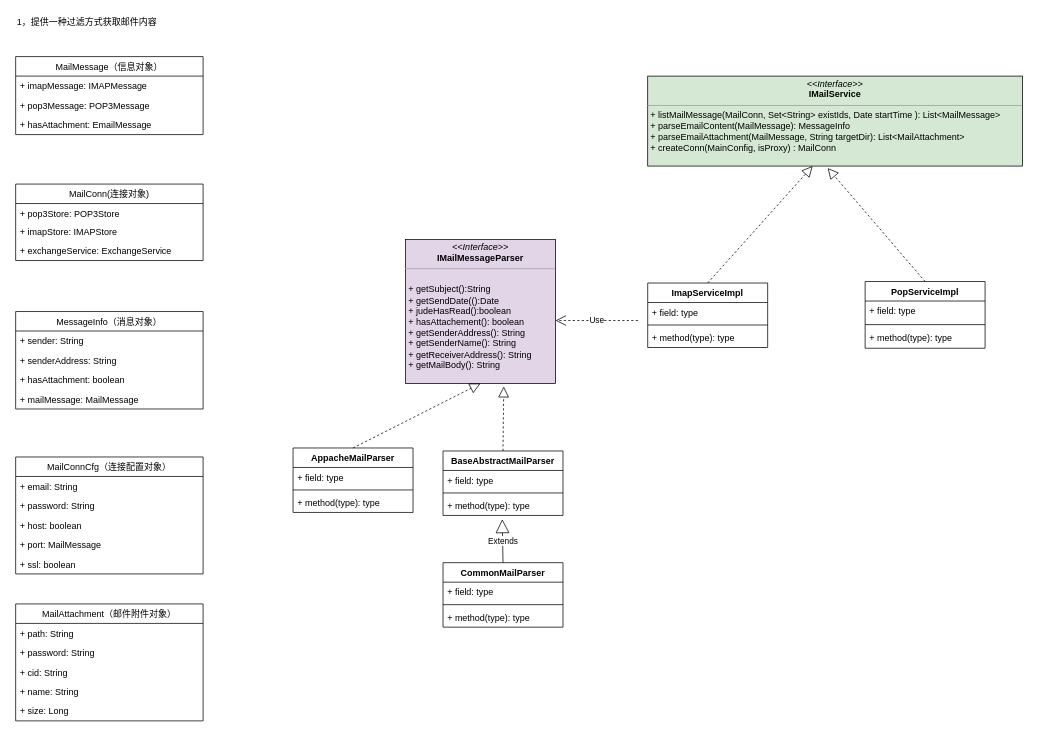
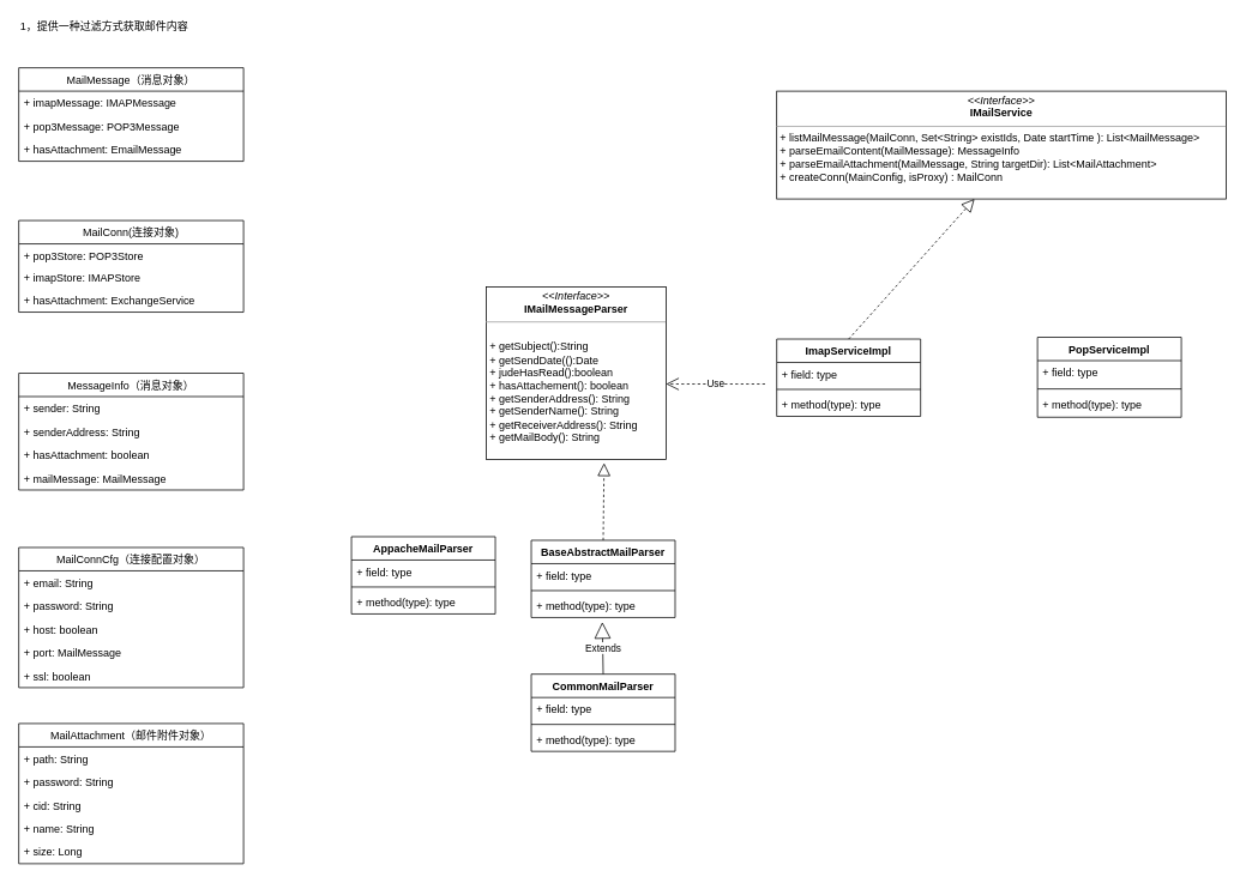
- <mxCell id="2" value="MailMessage（信息对象）" style="swimlane;fontStyle=0;childLayout=stackLayout;horizontal=1;startSize=26;fillColor=none;horizontalStack=0;resizeParent=1;resizeParentMax=0;resizeLast=0;collapsible=1;marginBottom=0;" parent="1" vertex="1"><mxGeometry x="20" y="75" width="250" height="104" as="geometry" /></mxCell>
+ <mxCell id="2" value="MailMessage（消息对象）" style="swimlane;fontStyle=0;childLayout=stackLayout;horizontal=1;startSize=26;fillColor=none;horizontalStack=0;resizeParent=1;resizeParentMax=0;resizeLast=0;collapsible=1;marginBottom=0;" parent="1" vertex="1"><mxGeometry x="20" y="75" width="250" height="104" as="geometry" /></mxCell>
- <mxCell id="15" value="&lt;p style=&quot;margin: 0px ; margin-top: 4px ; text-align: center&quot;&gt;&lt;i&gt;&amp;lt;&amp;lt;Interface&amp;gt;&amp;gt;&lt;/i&gt;&lt;br&gt;&lt;b&gt;IMailService&lt;/b&gt;&lt;/p&gt;&lt;hr size=&quot;1&quot;&gt;&lt;p style=&quot;margin: 0px ; margin-left: 4px&quot;&gt;+ listMailMessage(MailConn, Set&amp;lt;String&amp;gt; existIds, Date startTime ): List&amp;lt;MailMessage&amp;gt;&lt;/p&gt;&lt;p style=&quot;margin: 0px ; margin-left: 4px&quot;&gt;+ parseEmailContent(&lt;span&gt;MailMessage&lt;/span&gt;):&amp;nbsp;&lt;span&gt;MessageInfo&lt;/span&gt;&lt;br&gt;+ parseEmailAttachment(&lt;span&gt;MailMessage, String targetDir&lt;/span&gt;):&amp;nbsp;&lt;span&gt;List&amp;lt;MailAttachment&amp;gt;&lt;/span&gt;&lt;/p&gt;&lt;p style=&quot;margin: 0px ; margin-left: 4px&quot;&gt;+ createConn(MainConfig, isProxy) : MailConn&lt;/p&gt;&lt;p&gt;&lt;br&gt;&lt;/p&gt;&lt;p&gt;&lt;br&gt;&lt;/p&gt;" style="verticalAlign=top;align=left;overflow=fill;fontSize=12;fontFamily=Helvetica;html=1;fillColor=#d5e8d4;" parent="1" vertex="1"><mxGeometry x="863" y="101" width="500" height="120" as="geometry" /></mxCell>
+ <mxCell id="15" value="&lt;p style=&quot;margin: 0px ; margin-top: 4px ; text-align: center&quot;&gt;&lt;i&gt;&amp;lt;&amp;lt;Interface&amp;gt;&amp;gt;&lt;/i&gt;&lt;br&gt;&lt;b&gt;IMailService&lt;/b&gt;&lt;/p&gt;&lt;hr size=&quot;1&quot;&gt;&lt;p style=&quot;margin: 0px ; margin-left: 4px&quot;&gt;+ listMailMessage(MailConn, Set&amp;lt;String&amp;gt; existIds, Date startTime ): List&amp;lt;MailMessage&amp;gt;&lt;/p&gt;&lt;p style=&quot;margin: 0px ; margin-left: 4px&quot;&gt;+ parseEmailContent(&lt;span&gt;MailMessage&lt;/span&gt;):&amp;nbsp;&lt;span&gt;MessageInfo&lt;/span&gt;&lt;br&gt;+ parseEmailAttachment(&lt;span&gt;MailMessage, String targetDir&lt;/span&gt;):&amp;nbsp;&lt;span&gt;List&amp;lt;MailAttachment&amp;gt;&lt;/span&gt;&lt;/p&gt;&lt;p style=&quot;margin: 0px ; margin-left: 4px&quot;&gt;+ createConn(MainConfig, isProxy) : MailConn&lt;/p&gt;&lt;p&gt;&lt;br&gt;&lt;/p&gt;&lt;p&gt;&lt;br&gt;&lt;/p&gt;" style="verticalAlign=top;align=left;overflow=fill;fontSize=12;fontFamily=Helvetica;html=1;" parent="1" vertex="1"><mxGeometry x="863" y="101" width="500" height="120" as="geometry" /></mxCell>
- <mxCell id="38" value="" style="endArrow=block;dashed=1;endFill=0;endSize=12;html=1;entryX=0.48;entryY=1.022;entryDx=0;entryDy=0;entryPerimeter=0;exitX=0.5;exitY=0;exitDx=0;exitDy=0;" edge="1" parent="1" source="33" target="15"><mxGeometry width="160" relative="1" as="geometry"><mxPoint x="1193" y="371" as="sourcePoint" /><mxPoint x="1233" y="316" as="targetPoint" /></mxGeometry></mxCell>
- <mxCell id="9" value="+ exchangeService: ExchangeService&#10;" style="text;strokeColor=none;fillColor=none;align=left;verticalAlign=top;spacingLeft=4;spacingRight=4;overflow=hidden;rotatable=0;points=[[0,0.5],[1,0.5]];portConstraint=eastwest;" parent="6" vertex="1"><mxGeometry y="76" width="250" height="26" as="geometry" /></mxCell>
+ <mxCell id="9" value="+ hasAttachment: ExchangeService&#10;" style="text;strokeColor=none;fillColor=none;align=left;verticalAlign=top;spacingLeft=4;spacingRight=4;overflow=hidden;rotatable=0;points=[[0,0.5],[1,0.5]];portConstraint=eastwest;" parent="6" vertex="1"><mxGeometry y="76" width="250" height="26" as="geometry" /></mxCell>
- <mxCell id="40" value="&lt;p style=&quot;margin: 0px ; margin-top: 4px ; text-align: center&quot;&gt;&lt;i&gt;&amp;lt;&amp;lt;Interface&amp;gt;&amp;gt;&lt;/i&gt;&lt;br&gt;&lt;b&gt;IMailMessageParser&lt;/b&gt;&lt;/p&gt;&lt;hr size=&quot;1&quot;&gt;&lt;p style=&quot;margin: 0px ; margin-left: 4px&quot;&gt;&lt;br&gt;&lt;/p&gt;&lt;p style=&quot;margin: 0px ; margin-left: 4px&quot;&gt;+ getSubject():String&lt;/p&gt;&lt;p style=&quot;margin: 0px ; margin-left: 4px&quot;&gt;+ getSendDate(():Date&lt;/p&gt;&lt;p style=&quot;margin: 0px ; margin-left: 4px&quot;&gt;+ judeHasRead():boolean&lt;/p&gt;&lt;p style=&quot;margin: 0px ; margin-left: 4px&quot;&gt;+ hasAttachement(): boolean&lt;/p&gt;&lt;p style=&quot;margin: 0px ; margin-left: 4px&quot;&gt;+ getSenderAddress(): String&lt;/p&gt;&lt;p style=&quot;margin: 0px ; margin-left: 4px&quot;&gt;+ getSenderName(): String&lt;/p&gt;&lt;p style=&quot;margin: 0px ; margin-left: 4px&quot;&gt;+ getReceiverAddress(): String&lt;/p&gt;&lt;p style=&quot;margin: 0px ; margin-left: 4px&quot;&gt;+ getMailBody(): String&lt;/p&gt;&lt;p&gt;&lt;br&gt;&lt;/p&gt;&lt;p&gt;&lt;br&gt;&lt;/p&gt;" style="verticalAlign=top;align=left;overflow=fill;fontSize=12;fontFamily=Helvetica;html=1;fillColor=#e1d5e7;" vertex="1" parent="1"><mxGeometry x="540" y="319" width="200" height="192" as="geometry" /></mxCell>
+ <mxCell id="40" value="&lt;p style=&quot;margin: 0px ; margin-top: 4px ; text-align: center&quot;&gt;&lt;i&gt;&amp;lt;&amp;lt;Interface&amp;gt;&amp;gt;&lt;/i&gt;&lt;br&gt;&lt;b&gt;IMailMessageParser&lt;/b&gt;&lt;/p&gt;&lt;hr size=&quot;1&quot;&gt;&lt;p style=&quot;margin: 0px ; margin-left: 4px&quot;&gt;&lt;br&gt;&lt;/p&gt;&lt;p style=&quot;margin: 0px ; margin-left: 4px&quot;&gt;+ getSubject():String&lt;/p&gt;&lt;p style=&quot;margin: 0px ; margin-left: 4px&quot;&gt;+ getSendDate(():Date&lt;/p&gt;&lt;p style=&quot;margin: 0px ; margin-left: 4px&quot;&gt;+ judeHasRead():boolean&lt;/p&gt;&lt;p style=&quot;margin: 0px ; margin-left: 4px&quot;&gt;+ hasAttachement(): boolean&lt;/p&gt;&lt;p style=&quot;margin: 0px ; margin-left: 4px&quot;&gt;+ getSenderAddress(): String&lt;/p&gt;&lt;p style=&quot;margin: 0px ; margin-left: 4px&quot;&gt;+ getSenderName(): String&lt;/p&gt;&lt;p style=&quot;margin: 0px ; margin-left: 4px&quot;&gt;+ getReceiverAddress(): String&lt;/p&gt;&lt;p style=&quot;margin: 0px ; margin-left: 4px&quot;&gt;+ getMailBody(): String&lt;/p&gt;&lt;p&gt;&lt;br&gt;&lt;/p&gt;&lt;p&gt;&lt;br&gt;&lt;/p&gt;" style="verticalAlign=top;align=left;overflow=fill;fontSize=12;fontFamily=Helvetica;html=1;" vertex="1" parent="1"><mxGeometry x="540" y="319" width="200" height="192" as="geometry" /></mxCell>
- <mxCell id="53" value="" style="endArrow=block;dashed=1;endFill=0;endSize=12;html=1;exitX=0.5;exitY=0;exitDx=0;exitDy=0;entryX=0.5;entryY=1;entryDx=0;entryDy=0;" edge="1" parent="1" source="41" target="40"><mxGeometry width="160" relative="1" as="geometry"><mxPoint x="330" y="649" as="sourcePoint" /><mxPoint x="470" y="493" as="targetPoint" /></mxGeometry></mxCell>
